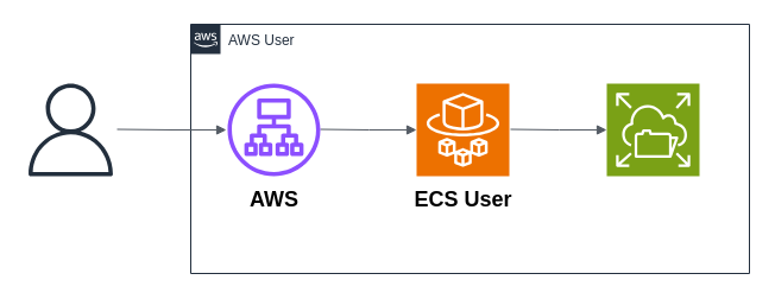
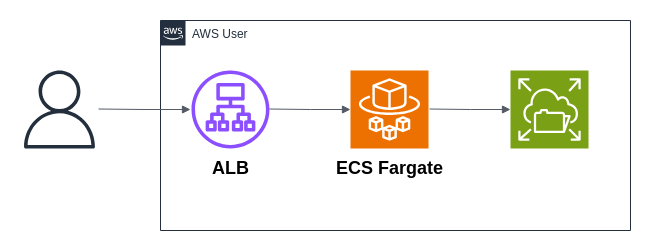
- <mxCell id="3" value="AWS" style="text;strokeColor=none;fillColor=none;html=1;fontSize=18;fontStyle=1;verticalAlign=middle;align=center;" parent="2" vertex="1"><mxGeometry x="20" y="128" width="100" height="40" as="geometry" /></mxCell>
+ <mxCell id="3" value="ALB" style="text;strokeColor=none;fillColor=none;html=1;fontSize=18;fontStyle=1;verticalAlign=middle;align=center;" parent="2" vertex="1"><mxGeometry x="20" y="128" width="100" height="40" as="geometry" /></mxCell>
- <mxCell id="4" value="ECS User" style="text;strokeColor=none;fillColor=none;html=1;fontSize=18;fontStyle=1;verticalAlign=middle;align=center;" parent="2" vertex="1"><mxGeometry x="179" y="128" width="100" height="40" as="geometry" /></mxCell>
+ <mxCell id="4" value="ECS Fargate" style="text;strokeColor=none;fillColor=none;html=1;fontSize=18;fontStyle=1;verticalAlign=middle;align=center;" parent="2" vertex="1"><mxGeometry x="179" y="128" width="100" height="40" as="geometry" /></mxCell>
